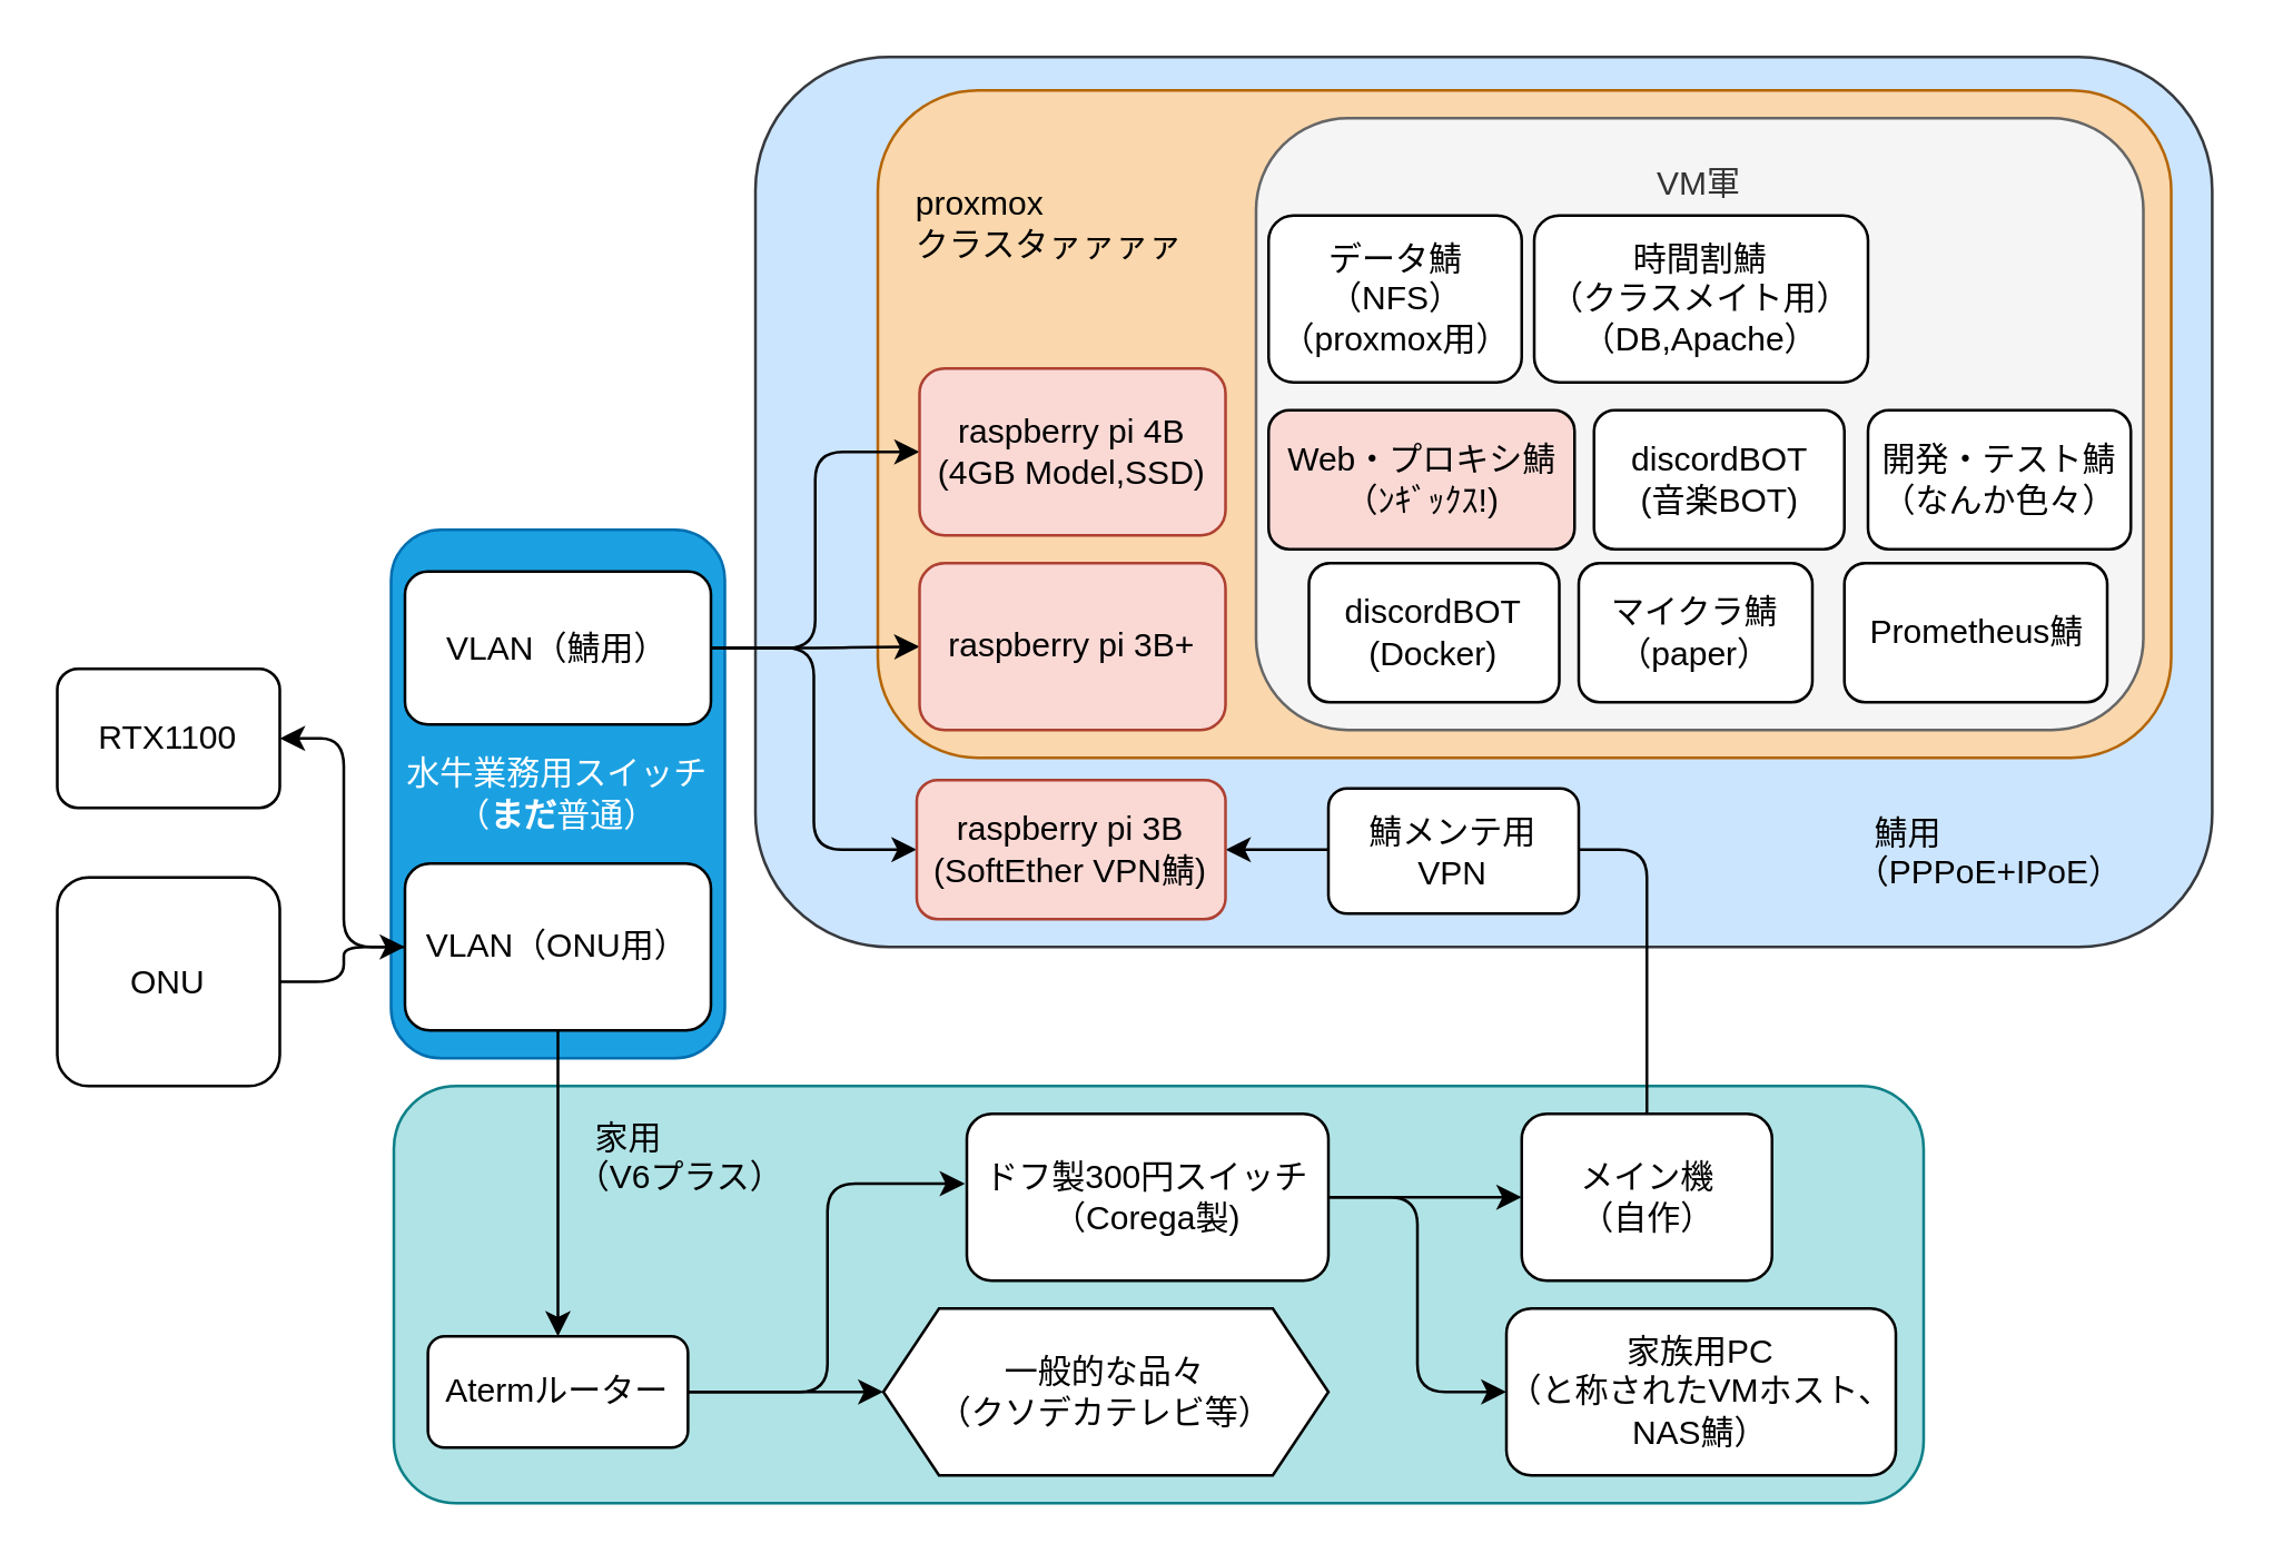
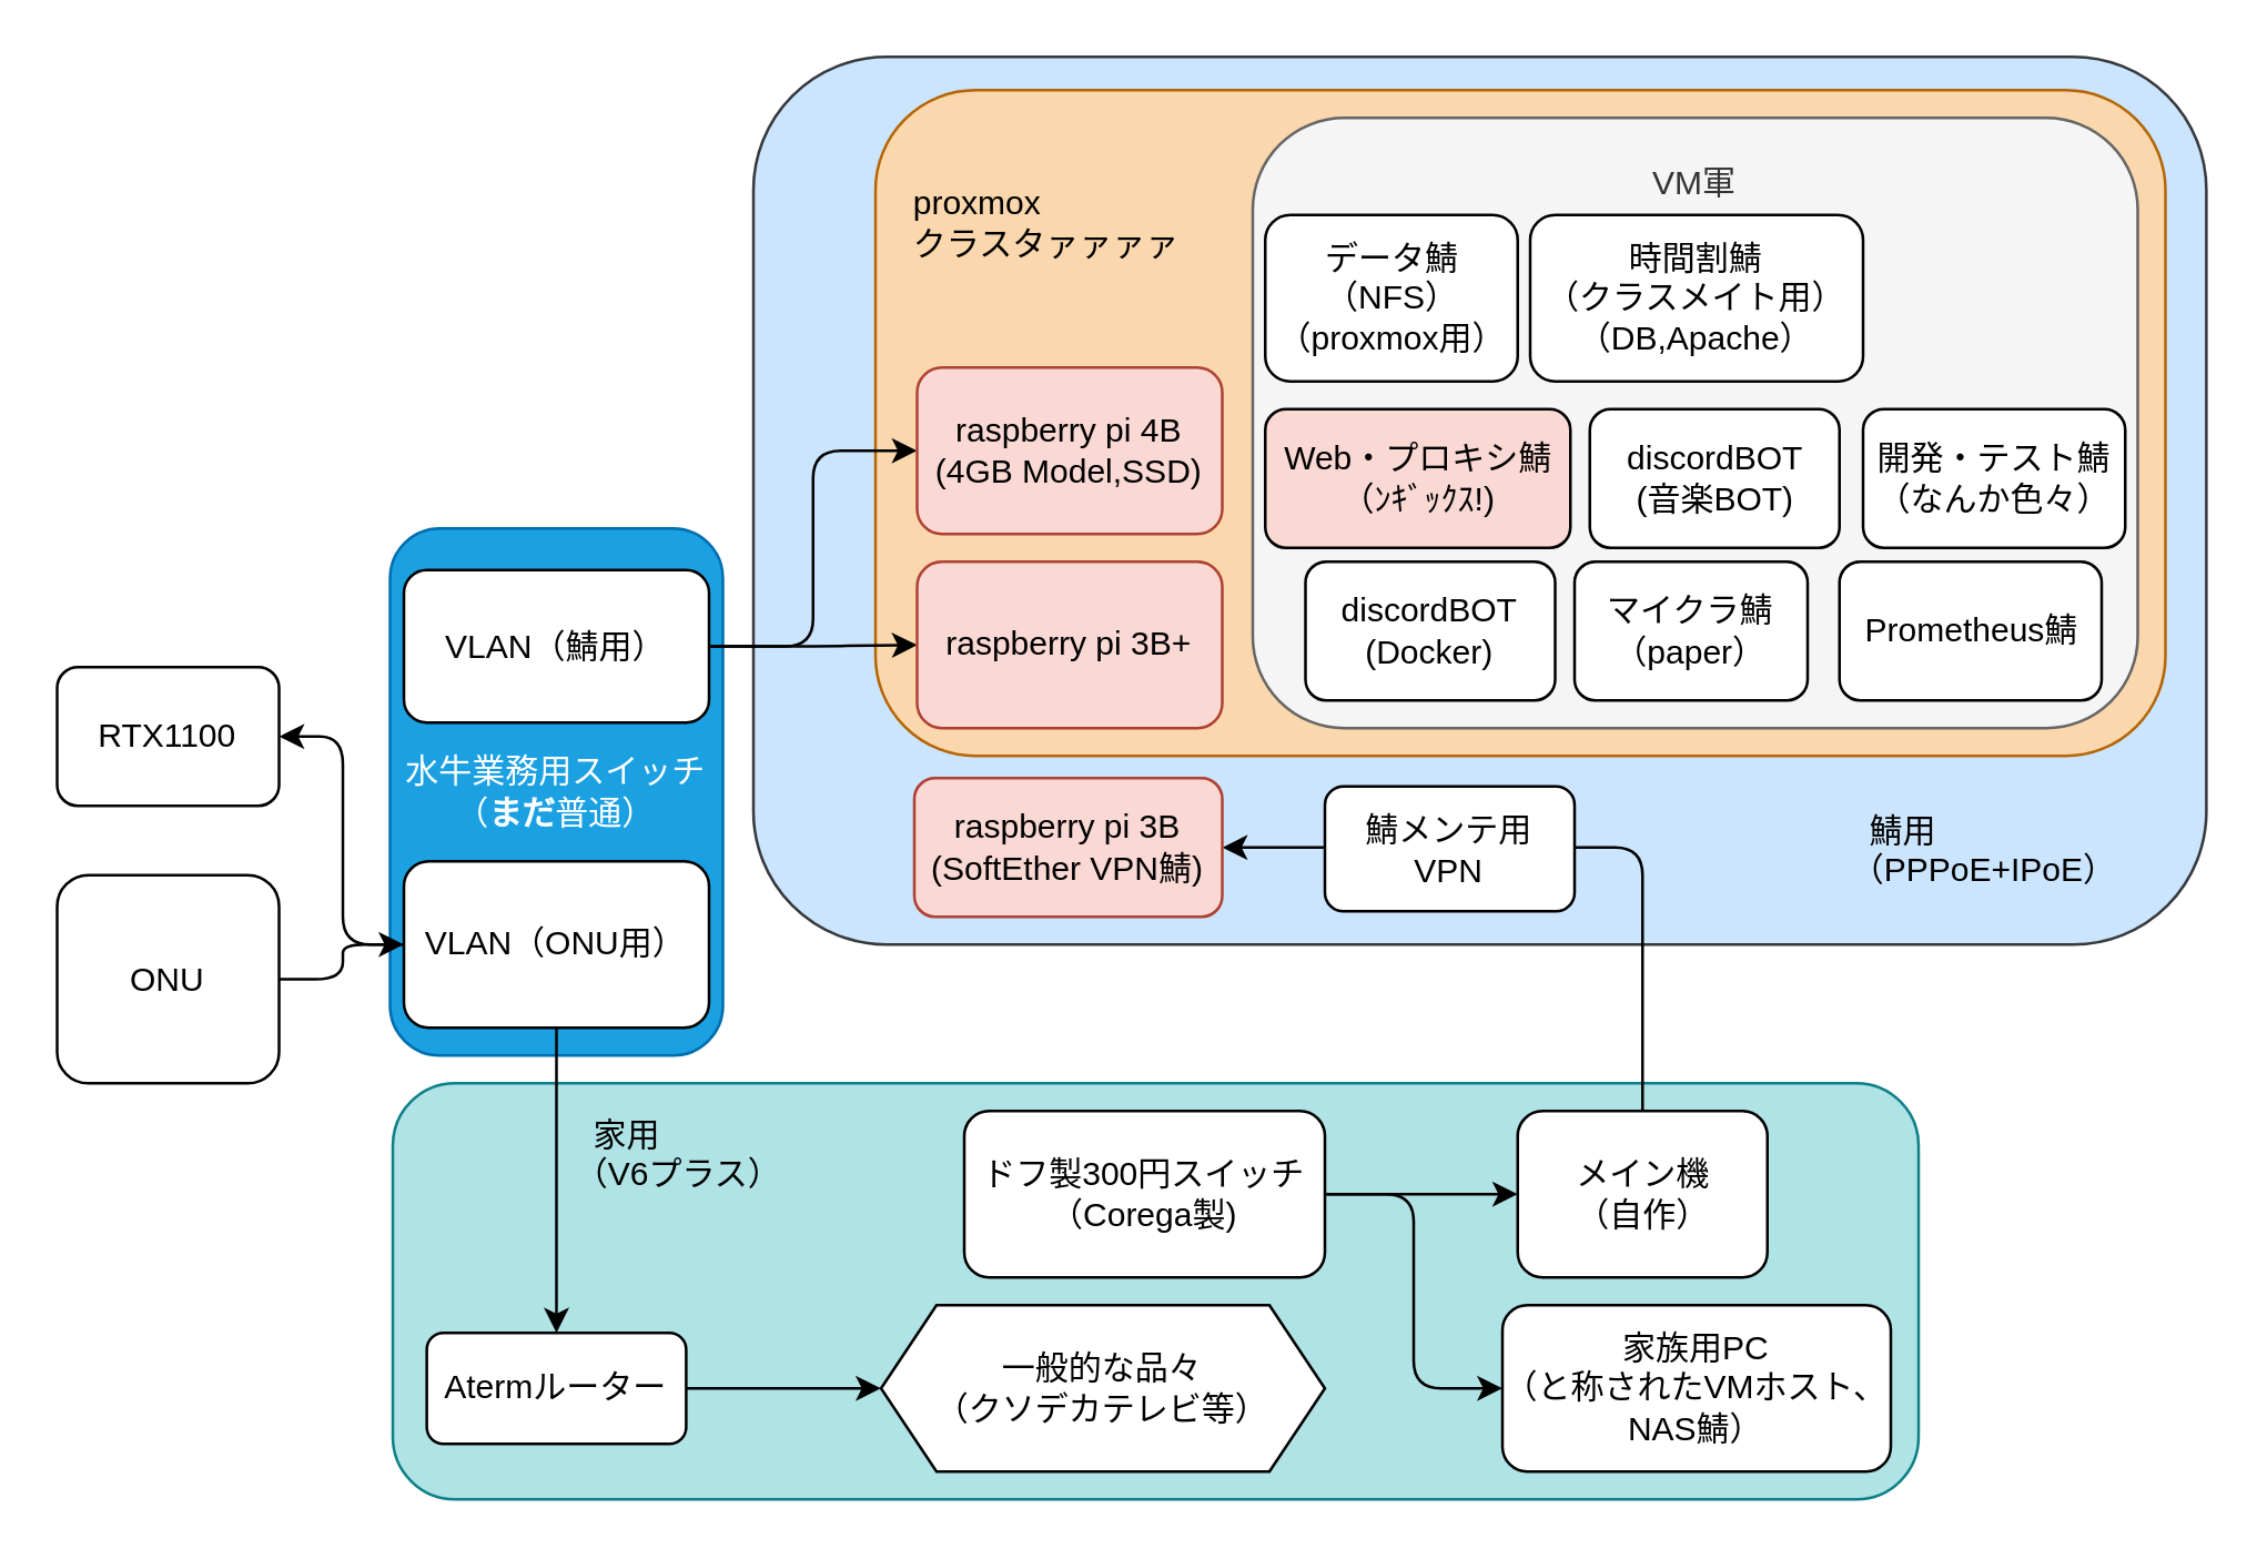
- <mxCell id="10" style="edgeStyle=orthogonalEdgeStyle;html=1;exitX=1;exitY=0.5;exitDx=0;exitDy=0;entryX=0;entryY=0.5;entryDx=0;entryDy=0;strokeColor=#000000;" parent="1" source="11" target="26" edge="1"><mxGeometry relative="1" as="geometry" /></mxCell>
- <mxCell id="17" style="edgeStyle=orthogonalEdgeStyle;html=1;exitX=1;exitY=0.5;exitDx=0;exitDy=0;entryX=-0.005;entryY=0.419;entryDx=0;entryDy=0;entryPerimeter=0;strokeColor=#000000;" parent="1" source="18" target="23" edge="1"><mxGeometry relative="1" as="geometry" /></mxCell>
